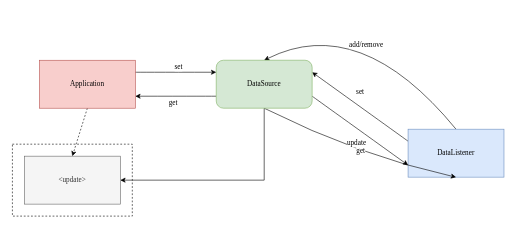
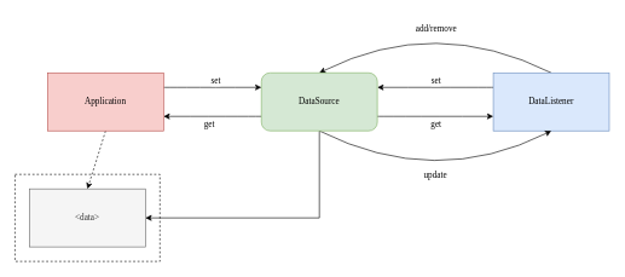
- <mxCell id="7" value="DataListener" style="rounded=0;whiteSpace=wrap;html=1;strokeColor=#6c8ebf;fillColor=#dae8fc;perimeterSpacing=0;fontFamily=Lucida Console;" parent="1" vertex="1"><mxGeometry x="680" y="215" width="160" height="80" as="geometry" /></mxCell>
+ <mxCell id="7" value="DataListener" style="rounded=0;whiteSpace=wrap;html=1;strokeColor=#6c8ebf;fillColor=#dae8fc;perimeterSpacing=0;fontFamily=Lucida Console;" parent="1" vertex="1"><mxGeometry x="680" y="100" width="160" height="80" as="geometry" /></mxCell>
- <mxCell id="20" value="&amp;lt;update&amp;gt;" style="rounded=0;whiteSpace=wrap;html=1;perimeterSpacing=0;fontFamily=Lucida Console;fillColor=#f5f5f5;fontColor=#333333;strokeColor=#666666;" vertex="1" parent="1"><mxGeometry x="40" y="260" width="160" height="80" as="geometry" /></mxCell>
+ <mxCell id="20" value="&amp;lt;data&amp;gt;" style="rounded=0;whiteSpace=wrap;html=1;perimeterSpacing=0;fontFamily=Lucida Console;fillColor=#f5f5f5;fontColor=#333333;strokeColor=#666666;" vertex="1" parent="1"><mxGeometry x="40" y="260" width="160" height="80" as="geometry" /></mxCell>
